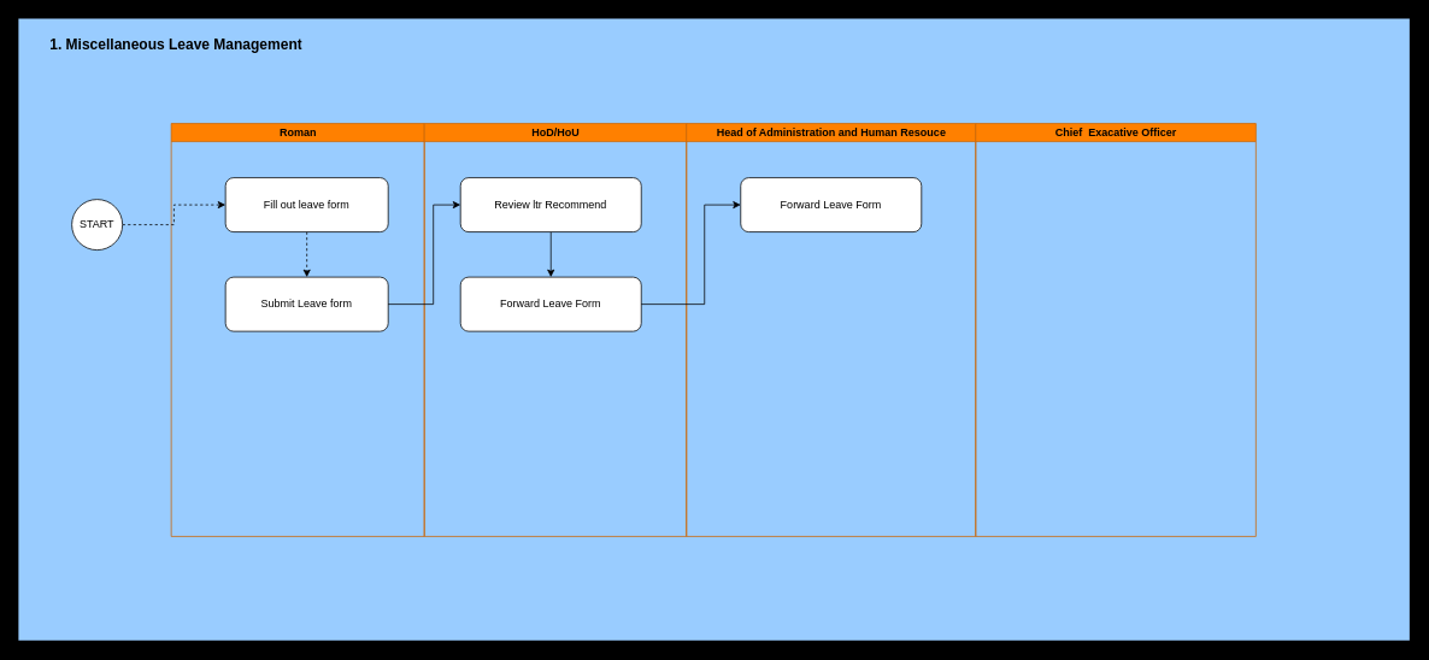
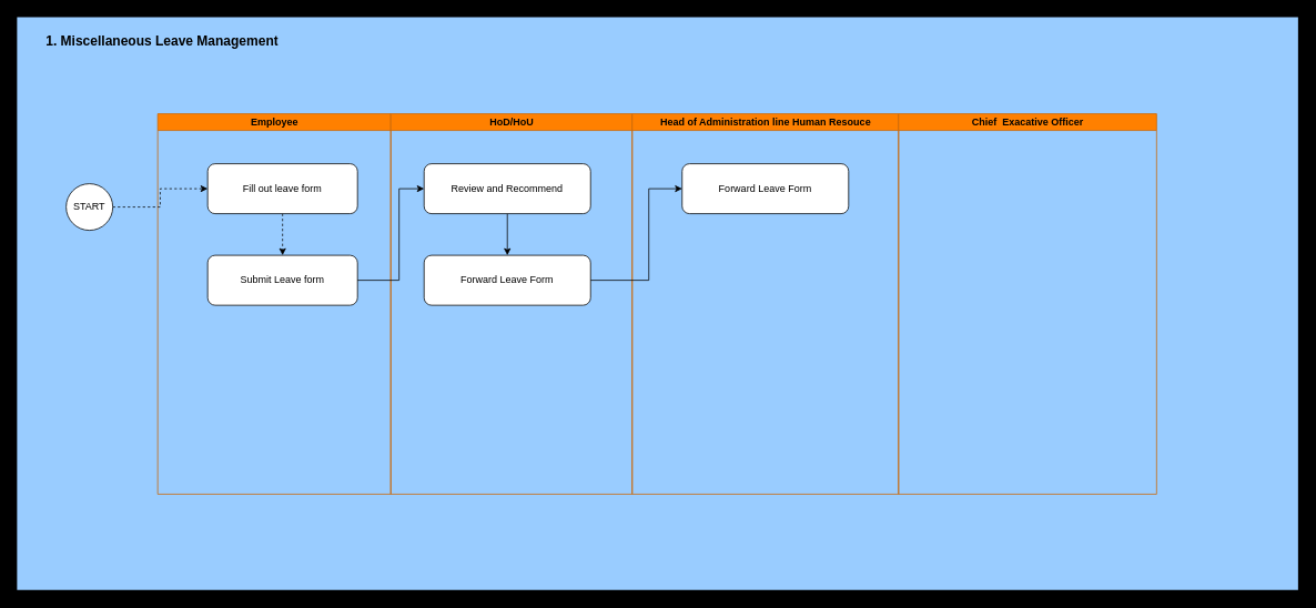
- <mxCell id="5" value="Roman" style="swimlane;startSize=20;html=1;fillColor=#FF8000;strokeColor=#CC6600;" vertex="1" parent="4"><mxGeometry y="20" width="280" height="457" as="geometry" /></mxCell>
+ <mxCell id="5" value="Employee" style="swimlane;startSize=20;html=1;fillColor=#FF8000;strokeColor=#CC6600;" vertex="1" parent="4"><mxGeometry y="20" width="280" height="457" as="geometry" /></mxCell>
- <mxCell id="13" value="Head of Administration and Human Resouce" style="swimlane;startSize=20;html=1;fillColor=#FF8000;strokeColor=#CC6600;" vertex="1" parent="4"><mxGeometry x="570" y="20" width="320" height="457" as="geometry" /></mxCell>
+ <mxCell id="13" value="Head of Administration line Human Resouce" style="swimlane;startSize=20;html=1;fillColor=#FF8000;strokeColor=#CC6600;" vertex="1" parent="4"><mxGeometry x="570" y="20" width="320" height="457" as="geometry" /></mxCell>
- <mxCell id="11" value="Review ltr Recommend" style="rounded=1;whiteSpace=wrap;html=1;" vertex="1" parent="9"><mxGeometry x="40" y="60" width="200" height="60" as="geometry" /></mxCell>
+ <mxCell id="11" value="Review and Recommend" style="rounded=1;whiteSpace=wrap;html=1;" vertex="1" parent="9"><mxGeometry x="40" y="60" width="200" height="60" as="geometry" /></mxCell>
